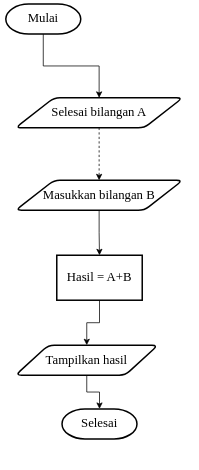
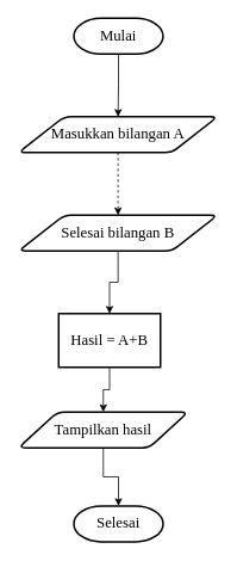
- <mxCell id="3" value="Mulai" style="strokeWidth=2;html=1;shape=mxgraph.flowchart.terminator;whiteSpace=wrap;fontFamily=Times New Roman;fontSize=17;" vertex="1" parent="1"><mxGeometry x="7" y="5" width="100" height="40" as="geometry" /></mxCell>
+ <mxCell id="3" value="Mulai" style="strokeWidth=2;html=1;shape=mxgraph.flowchart.terminator;whiteSpace=wrap;fontFamily=Times New Roman;fontSize=17;" vertex="1" parent="1"><mxGeometry x="82" y="20" width="100" height="40" as="geometry" /></mxCell>
- <mxCell id="5" value="Selesai bilangan A" style="shape=parallelogram;html=1;strokeWidth=2;perimeter=parallelogramPerimeter;whiteSpace=wrap;rounded=1;arcSize=16;size=0.23;fontFamily=Times New Roman;fontSize=17;" vertex="1" parent="1"><mxGeometry x="20" y="130" width="223" height="40" as="geometry" /></mxCell>
+ <mxCell id="5" value="Masukkan bilangan A" style="shape=parallelogram;html=1;strokeWidth=2;perimeter=parallelogramPerimeter;whiteSpace=wrap;rounded=1;arcSize=16;size=0.23;fontFamily=Times New Roman;fontSize=17;" vertex="1" parent="1"><mxGeometry x="20" y="130" width="223" height="40" as="geometry" /></mxCell>
- <mxCell id="7" value="Masukkan bilangan B" style="shape=parallelogram;html=1;strokeWidth=2;perimeter=parallelogramPerimeter;whiteSpace=wrap;rounded=1;arcSize=16;size=0.23;fontFamily=Times New Roman;fontSize=17;" vertex="1" parent="1"><mxGeometry x="20" y="240" width="223" height="40" as="geometry" /></mxCell>
+ <mxCell id="7" value="Selesai bilangan B" style="shape=parallelogram;html=1;strokeWidth=2;perimeter=parallelogramPerimeter;whiteSpace=wrap;rounded=1;arcSize=16;size=0.23;fontFamily=Times New Roman;fontSize=17;" vertex="1" parent="1"><mxGeometry x="20" y="240" width="223" height="40" as="geometry" /></mxCell>
- <mxCell id="9" value="Hasil = A+B" style="rounded=1;whiteSpace=wrap;html=1;absoluteArcSize=1;arcSize=0;strokeWidth=2;fontFamily=Times New Roman;fontSize=17;" vertex="1" parent="1"><mxGeometry x="75" y="340" width="114" height="60" as="geometry" /></mxCell>
+ <mxCell id="9" value="Hasil = A+B" style="rounded=1;whiteSpace=wrap;html=1;absoluteArcSize=1;arcSize=0;strokeWidth=2;fontFamily=Times New Roman;fontSize=17;" vertex="1" parent="1"><mxGeometry x="65" y="350" width="114" height="60" as="geometry" /></mxCell>
- <mxCell id="12" value="Selesai" style="strokeWidth=2;html=1;shape=mxgraph.flowchart.terminator;whiteSpace=wrap;fontFamily=Times New Roman;fontSize=17;" vertex="1" parent="1"><mxGeometry x="82" y="545" width="100" height="40" as="geometry" /></mxCell>
+ <mxCell id="12" value="Selesai" style="strokeWidth=2;html=1;shape=mxgraph.flowchart.terminator;whiteSpace=wrap;fontFamily=Times New Roman;fontSize=17;" vertex="1" parent="1"><mxGeometry x="82" y="565" width="100" height="40" as="geometry" /></mxCell>
